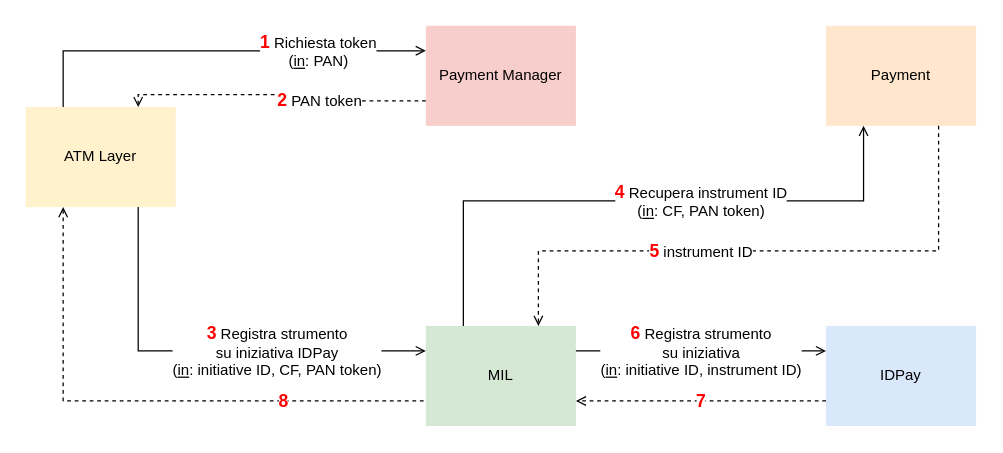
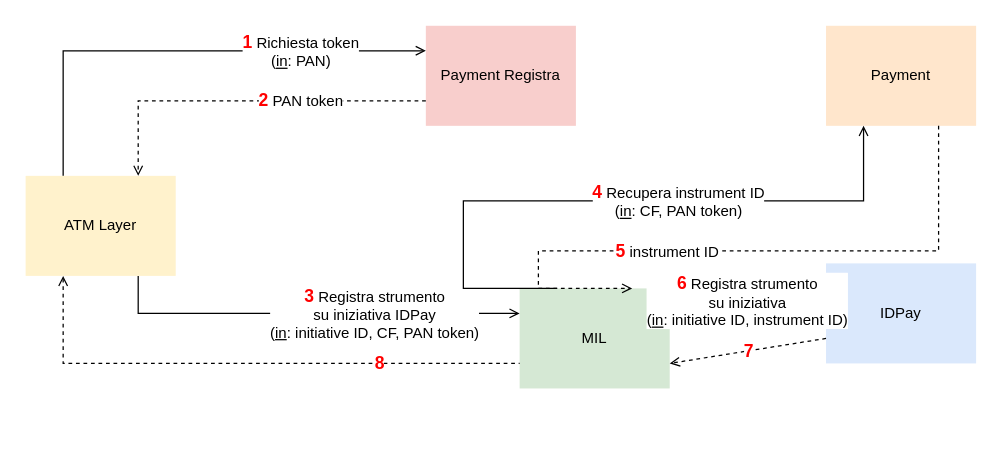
- <mxCell id="4" value="Payment Manager" style="rounded=0;whiteSpace=wrap;html=1;fillColor=#f8cecc;strokeColor=none;" parent="1" vertex="1"><mxGeometry x="340" y="20" width="120" height="80" as="geometry" /></mxCell>
+ <mxCell id="4" value="Payment Registra" style="rounded=0;whiteSpace=wrap;html=1;fillColor=#f8cecc;strokeColor=none;" parent="1" vertex="1"><mxGeometry x="340" y="20" width="120" height="80" as="geometry" /></mxCell>
- <mxCell id="2" value="ATM Layer" style="rounded=0;whiteSpace=wrap;html=1;fillColor=#fff2cc;strokeColor=none;" parent="1" vertex="1"><mxGeometry x="20" y="85" width="120" height="80" as="geometry" /></mxCell>
+ <mxCell id="2" value="ATM Layer" style="rounded=0;whiteSpace=wrap;html=1;fillColor=#fff2cc;strokeColor=none;" parent="1" vertex="1"><mxGeometry x="20" y="140" width="120" height="80" as="geometry" /></mxCell>
- <mxCell id="3" value="MIL" style="rounded=0;whiteSpace=wrap;html=1;fillColor=#d5e8d4;strokeColor=none;" parent="1" vertex="1"><mxGeometry x="340" y="260" width="120" height="80" as="geometry" /></mxCell>
+ <mxCell id="3" value="MIL" style="rounded=0;whiteSpace=wrap;html=1;fillColor=#d5e8d4;strokeColor=none;" parent="1" vertex="1"><mxGeometry x="415" y="230" width="120" height="80" as="geometry" /></mxCell>
- <mxCell id="6" value="IDPay" style="rounded=0;whiteSpace=wrap;html=1;fillColor=#dae8fc;strokeColor=none;" parent="1" vertex="1"><mxGeometry x="660" y="260" width="120" height="80" as="geometry" /></mxCell>
+ <mxCell id="6" value="IDPay" style="rounded=0;whiteSpace=wrap;html=1;fillColor=#dae8fc;strokeColor=none;" parent="1" vertex="1"><mxGeometry x="660" y="210" width="120" height="80" as="geometry" /></mxCell>
